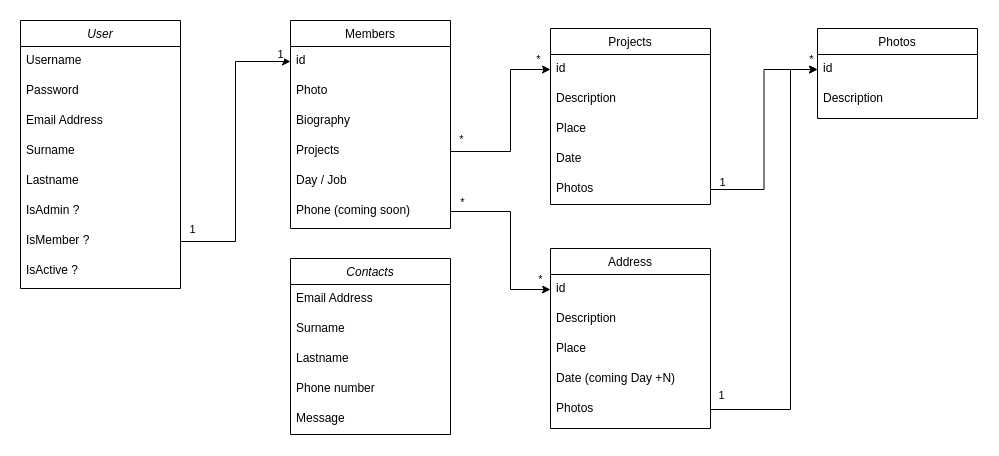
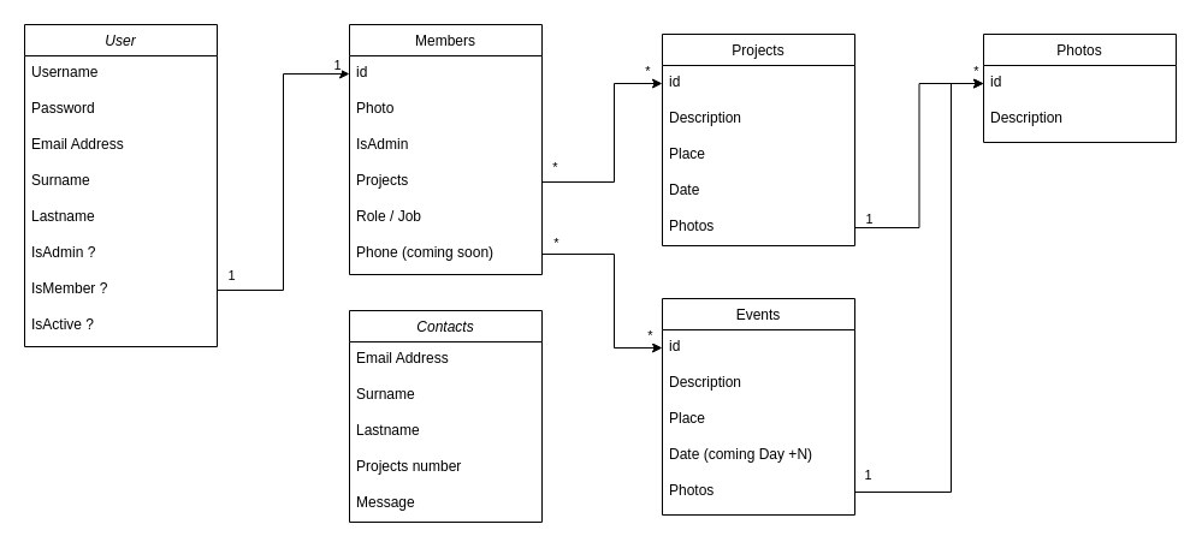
- <mxCell id="14" value="Biography" style="text;align=left;verticalAlign=top;spacingLeft=4;spacingRight=4;overflow=hidden;rotatable=0;points=[[0,0.5],[1,0.5]];portConstraint=eastwest;rounded=0;shadow=0;html=0;" parent="11" vertex="1"><mxGeometry y="86" width="160" height="30" as="geometry" /></mxCell>
+ <mxCell id="14" value="IsAdmin" style="text;align=left;verticalAlign=top;spacingLeft=4;spacingRight=4;overflow=hidden;rotatable=0;points=[[0,0.5],[1,0.5]];portConstraint=eastwest;rounded=0;shadow=0;html=0;" parent="11" vertex="1"><mxGeometry y="86" width="160" height="30" as="geometry" /></mxCell>
- <mxCell id="16" value="Day / Job" style="text;align=left;verticalAlign=top;spacingLeft=4;spacingRight=4;overflow=hidden;rotatable=0;points=[[0,0.5],[1,0.5]];portConstraint=eastwest;rounded=0;shadow=0;html=0;" parent="11" vertex="1"><mxGeometry y="146" width="160" height="30" as="geometry" /></mxCell>
+ <mxCell id="16" value="Role / Job" style="text;align=left;verticalAlign=top;spacingLeft=4;spacingRight=4;overflow=hidden;rotatable=0;points=[[0,0.5],[1,0.5]];portConstraint=eastwest;rounded=0;shadow=0;html=0;" parent="11" vertex="1"><mxGeometry y="146" width="160" height="30" as="geometry" /></mxCell>
- <mxCell id="30" value="Address" style="swimlane;fontStyle=0;align=center;verticalAlign=top;childLayout=stackLayout;horizontal=1;startSize=26;horizontalStack=0;resizeParent=1;resizeLast=0;collapsible=1;marginBottom=0;rounded=0;shadow=0;strokeWidth=1;" vertex="1" parent="1"><mxGeometry x="550" y="248" width="160" height="180" as="geometry"><mxRectangle x="550" y="140" width="160" height="26" as="alternateBounds" /></mxGeometry></mxCell>
+ <mxCell id="30" value="Events" style="swimlane;fontStyle=0;align=center;verticalAlign=top;childLayout=stackLayout;horizontal=1;startSize=26;horizontalStack=0;resizeParent=1;resizeLast=0;collapsible=1;marginBottom=0;rounded=0;shadow=0;strokeWidth=1;" vertex="1" parent="1"><mxGeometry x="550" y="248" width="160" height="180" as="geometry"><mxRectangle x="550" y="140" width="160" height="26" as="alternateBounds" /></mxGeometry></mxCell>
- <mxCell id="43" value="Phone number" style="text;align=left;verticalAlign=top;spacingLeft=4;spacingRight=4;overflow=hidden;rotatable=0;points=[[0,0.5],[1,0.5]];portConstraint=eastwest;rounded=0;shadow=0;html=0;" vertex="1" parent="39"><mxGeometry y="116" width="160" height="30" as="geometry" /></mxCell>
+ <mxCell id="43" value="Projects number" style="text;align=left;verticalAlign=top;spacingLeft=4;spacingRight=4;overflow=hidden;rotatable=0;points=[[0,0.5],[1,0.5]];portConstraint=eastwest;rounded=0;shadow=0;html=0;" vertex="1" parent="39"><mxGeometry y="116" width="160" height="30" as="geometry" /></mxCell>
